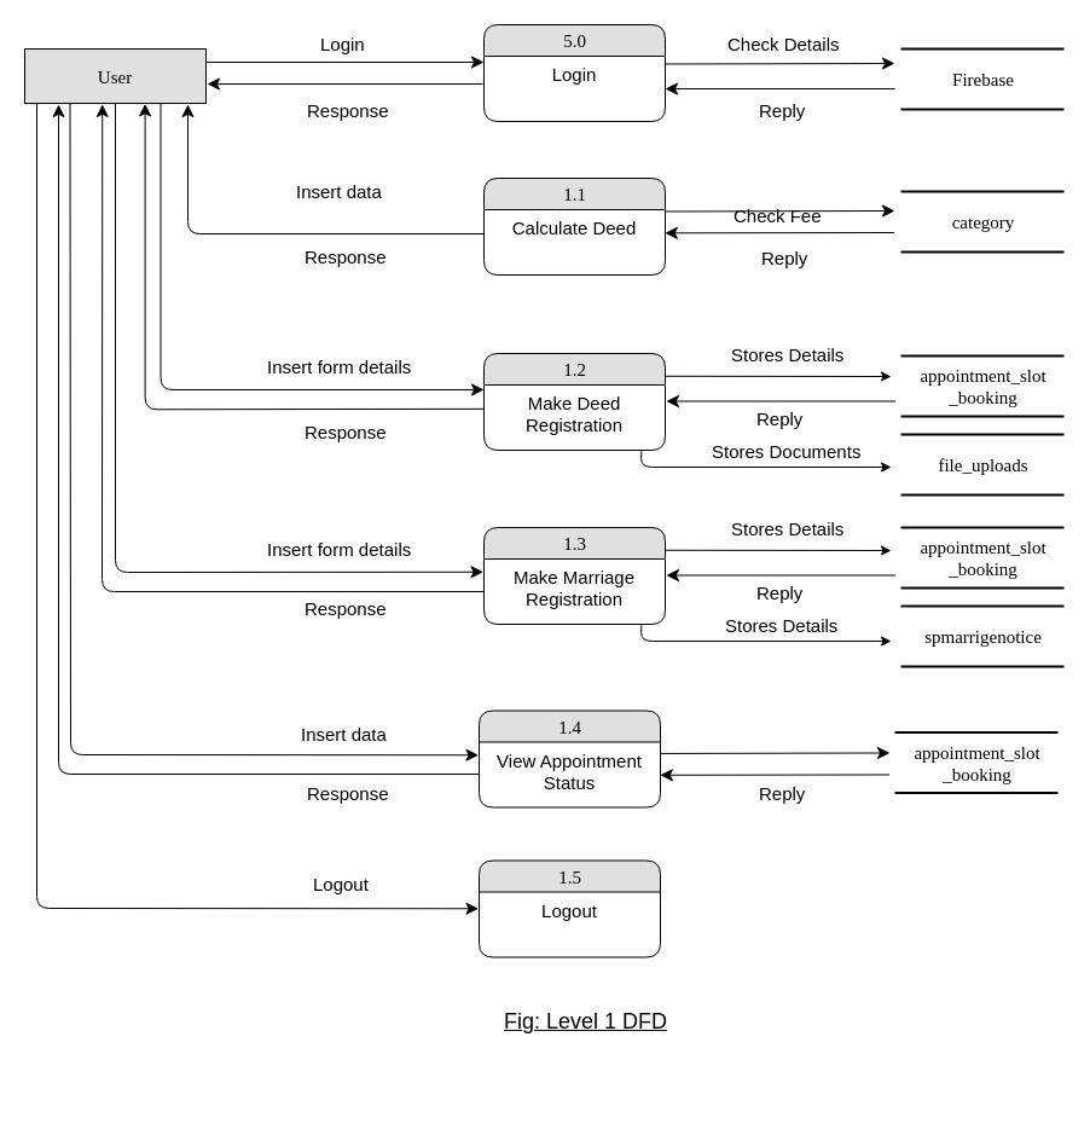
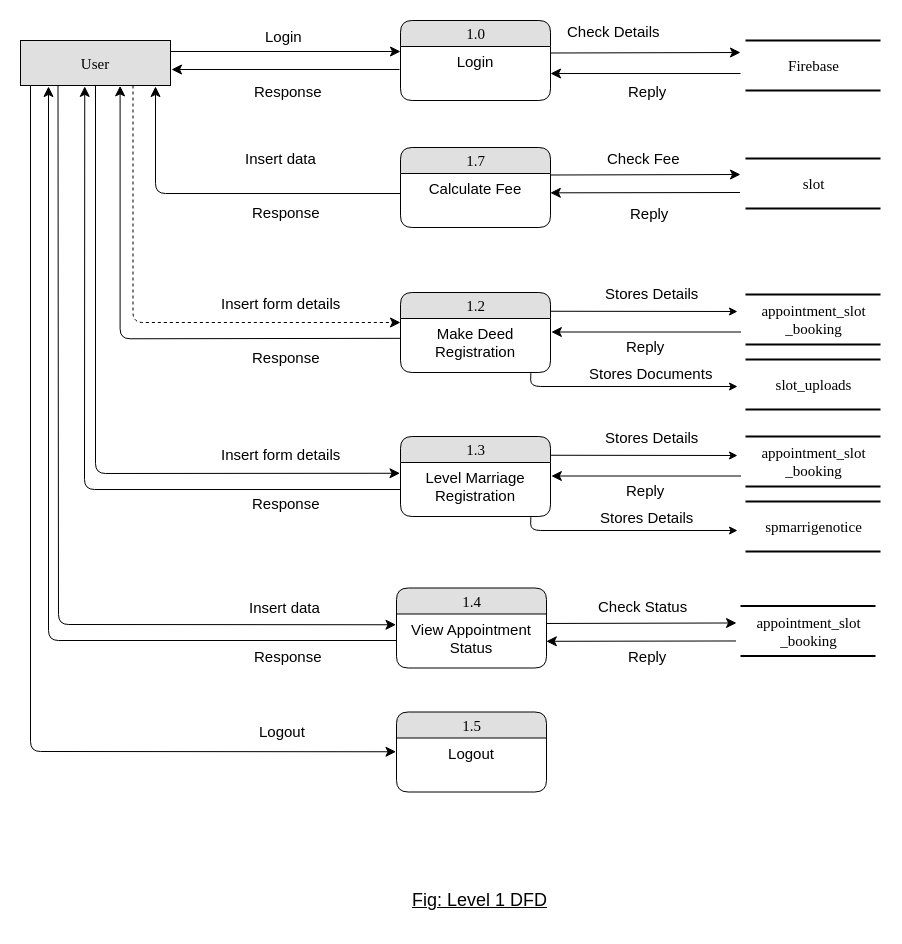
- <mxCell id="7" value="5.0" style="swimlane;html=1;fontStyle=0;childLayout=stackLayout;horizontal=1;startSize=26;fillColor=#e0e0e0;horizontalStack=0;resizeParent=1;resizeLast=0;collapsible=1;marginBottom=0;swimlaneFillColor=#ffffff;align=center;rounded=1;shadow=0;comic=0;labelBackgroundColor=none;strokeColor=#000000;strokeWidth=1;fontFamily=Verdana;fontSize=15;fontColor=#000000;" parent="1" vertex="1"><mxGeometry x="400" y="20" width="150" height="80" as="geometry" /></mxCell>
+ <mxCell id="7" value="1.0" style="swimlane;html=1;fontStyle=0;childLayout=stackLayout;horizontal=1;startSize=26;fillColor=#e0e0e0;horizontalStack=0;resizeParent=1;resizeLast=0;collapsible=1;marginBottom=0;swimlaneFillColor=#ffffff;align=center;rounded=1;shadow=0;comic=0;labelBackgroundColor=none;strokeColor=#000000;strokeWidth=1;fontFamily=Verdana;fontSize=15;fontColor=#000000;" parent="1" vertex="1"><mxGeometry x="400" y="20" width="150" height="80" as="geometry" /></mxCell>
- <mxCell id="14" value="Check Details" style="text;html=1;resizable=0;points=[];autosize=1;align=left;verticalAlign=top;spacingTop=-4;fontSize=15;" vertex="1" parent="1"><mxGeometry x="600" y="25" width="110" height="20" as="geometry" /></mxCell>
+ <mxCell id="14" value="Check Details" style="text;html=1;resizable=0;points=[];autosize=1;align=left;verticalAlign=top;spacingTop=-4;fontSize=15;" vertex="1" parent="1"><mxGeometry x="565" y="20" width="110" height="20" as="geometry" /></mxCell>
- <mxCell id="16" value="1.1" style="swimlane;html=1;fontStyle=0;childLayout=stackLayout;horizontal=1;startSize=26;fillColor=#e0e0e0;horizontalStack=0;resizeParent=1;resizeLast=0;collapsible=1;marginBottom=0;swimlaneFillColor=#ffffff;align=center;rounded=1;shadow=0;comic=0;labelBackgroundColor=none;strokeColor=#000000;strokeWidth=1;fontFamily=Verdana;fontSize=15;fontColor=#000000;" vertex="1" parent="1"><mxGeometry x="400" y="147" width="150" height="80" as="geometry" /></mxCell>
+ <mxCell id="16" value="1.7" style="swimlane;html=1;fontStyle=0;childLayout=stackLayout;horizontal=1;startSize=26;fillColor=#e0e0e0;horizontalStack=0;resizeParent=1;resizeLast=0;collapsible=1;marginBottom=0;swimlaneFillColor=#ffffff;align=center;rounded=1;shadow=0;comic=0;labelBackgroundColor=none;strokeColor=#000000;strokeWidth=1;fontFamily=Verdana;fontSize=15;fontColor=#000000;" vertex="1" parent="1"><mxGeometry x="400" y="147" width="150" height="80" as="geometry" /></mxCell>
- <mxCell id="20" value="Check Fee" style="text;html=1;resizable=0;points=[];autosize=1;align=left;verticalAlign=top;spacingTop=-4;fontSize=15;" vertex="1" parent="1"><mxGeometry x="605" y="167" width="90" height="20" as="geometry" /></mxCell>
+ <mxCell id="20" value="Check Fee" style="text;html=1;resizable=0;points=[];autosize=1;align=left;verticalAlign=top;spacingTop=-4;fontSize=15;" vertex="1" parent="1"><mxGeometry x="605" y="147" width="90" height="20" as="geometry" /></mxCell>
- <mxCell id="3" value="category" style="html=1;rounded=0;shadow=0;comic=0;labelBackgroundColor=none;strokeColor=#000000;strokeWidth=2;fillColor=#FFFFFF;fontFamily=Verdana;fontSize=15;fontColor=#000000;align=center;shape=mxgraph.ios7ui.horLines;" parent="1" vertex="1"><mxGeometry x="745" y="158" width="135" height="50" as="geometry" /></mxCell>
+ <mxCell id="3" value="slot" style="html=1;rounded=0;shadow=0;comic=0;labelBackgroundColor=none;strokeColor=#000000;strokeWidth=2;fillColor=#FFFFFF;fontFamily=Verdana;fontSize=15;fontColor=#000000;align=center;shape=mxgraph.ios7ui.horLines;" parent="1" vertex="1"><mxGeometry x="745" y="158" width="135" height="50" as="geometry" /></mxCell>
- <mxCell id="17" value="Calculate Deed" style="text;html=1;strokeColor=none;fillColor=none;spacingLeft=4;spacingRight=4;whiteSpace=wrap;overflow=hidden;rotatable=0;points=[[0,0.5],[1,0.5]];portConstraint=eastwest;align=center;fontSize=15;" vertex="1" parent="16"><mxGeometry y="26" width="150" height="54" as="geometry" /></mxCell>
+ <mxCell id="17" value="Calculate Fee" style="text;html=1;strokeColor=none;fillColor=none;spacingLeft=4;spacingRight=4;whiteSpace=wrap;overflow=hidden;rotatable=0;points=[[0,0.5],[1,0.5]];portConstraint=eastwest;align=center;fontSize=15;" vertex="1" parent="16"><mxGeometry y="26" width="150" height="54" as="geometry" /></mxCell>
- <mxCell id="26" style="html=1;labelBackgroundColor=none;startFill=0;startSize=8;endFill=1;endSize=8;fontFamily=Verdana;fontSize=15;entryX=0;entryY=0.074;entryDx=0;entryDy=0;entryPerimeter=0;exitX=0.75;exitY=1;exitDx=0;exitDy=0;edgeStyle=orthogonalEdgeStyle;" edge="1" parent="1" source="5" target="28"><mxGeometry relative="1" as="geometry"><mxPoint x="144.328" y="276.897" as="sourcePoint" /><mxPoint x="380.879" y="365.862" as="targetPoint" /></mxGeometry></mxCell>
+ <mxCell id="26" style="html=1;labelBackgroundColor=none;startFill=0;startSize=8;endFill=1;endSize=8;fontFamily=Verdana;fontSize=15;entryX=0;entryY=0.074;entryDx=0;entryDy=0;entryPerimeter=0;exitX=0.75;exitY=1;exitDx=0;exitDy=0;edgeStyle=orthogonalEdgeStyle;dashed=1;" edge="1" parent="1" source="5" target="28"><mxGeometry relative="1" as="geometry"><mxPoint x="144.328" y="276.897" as="sourcePoint" /><mxPoint x="380.879" y="365.862" as="targetPoint" /></mxGeometry></mxCell>
- <mxCell id="25" value="file_uploads" style="html=1;rounded=0;shadow=0;comic=0;labelBackgroundColor=none;strokeColor=#000000;strokeWidth=2;fillColor=#FFFFFF;fontFamily=Verdana;fontSize=15;fontColor=#000000;align=center;shape=mxgraph.ios7ui.horLines;" vertex="1" parent="1"><mxGeometry x="745" y="359" width="135" height="50" as="geometry" /></mxCell>
+ <mxCell id="25" value="slot_uploads" style="html=1;rounded=0;shadow=0;comic=0;labelBackgroundColor=none;strokeColor=#000000;strokeWidth=2;fillColor=#FFFFFF;fontFamily=Verdana;fontSize=15;fontColor=#000000;align=center;shape=mxgraph.ios7ui.horLines;" vertex="1" parent="1"><mxGeometry x="745" y="359" width="135" height="50" as="geometry" /></mxCell>
- <mxCell id="39" value="Make Marriage Registration" style="text;html=1;strokeColor=none;fillColor=none;spacingLeft=4;spacingRight=4;whiteSpace=wrap;overflow=hidden;rotatable=0;points=[[0,0.5],[1,0.5]];portConstraint=eastwest;align=center;fontSize=15;" vertex="1" parent="38"><mxGeometry y="26" width="150" height="54" as="geometry" /></mxCell>
+ <mxCell id="39" value="Level Marriage Registration" style="text;html=1;strokeColor=none;fillColor=none;spacingLeft=4;spacingRight=4;whiteSpace=wrap;overflow=hidden;rotatable=0;points=[[0,0.5],[1,0.5]];portConstraint=eastwest;align=center;fontSize=15;" vertex="1" parent="38"><mxGeometry y="26" width="150" height="54" as="geometry" /></mxCell>
+ <mxCell id="59" value="Check Status" style="text;html=1;resizable=0;points=[];autosize=1;align=left;verticalAlign=top;spacingTop=-4;fontSize=15;" vertex="1" parent="1"><mxGeometry x="596" y="595.471" width="110" height="20" as="geometry" /></mxCell>
- <mxCell id="67" value="&lt;p align=&quot;center&quot;&gt;&lt;u&gt;&lt;font style=&quot;font-size: 18px&quot;&gt;Fig: Level 1 DFD&lt;/font&gt;&lt;/u&gt;&lt;/p&gt;" style="text;html=1;resizable=0;points=[];autosize=1;align=left;verticalAlign=top;spacingTop=-4;fontSize=15;" vertex="1" parent="1"><mxGeometry x="415" y="817" width="150" height="50" as="geometry" /></mxCell>
+ <mxCell id="67" value="&lt;p align=&quot;center&quot;&gt;&lt;u&gt;&lt;font style=&quot;font-size: 18px&quot;&gt;Fig: Level 1 DFD&lt;/font&gt;&lt;/u&gt;&lt;/p&gt;" style="text;html=1;resizable=0;points=[];autosize=1;align=left;verticalAlign=top;spacingTop=-4;fontSize=15;" vertex="1" parent="1"><mxGeometry x="410" y="872" width="150" height="50" as="geometry" /></mxCell>
